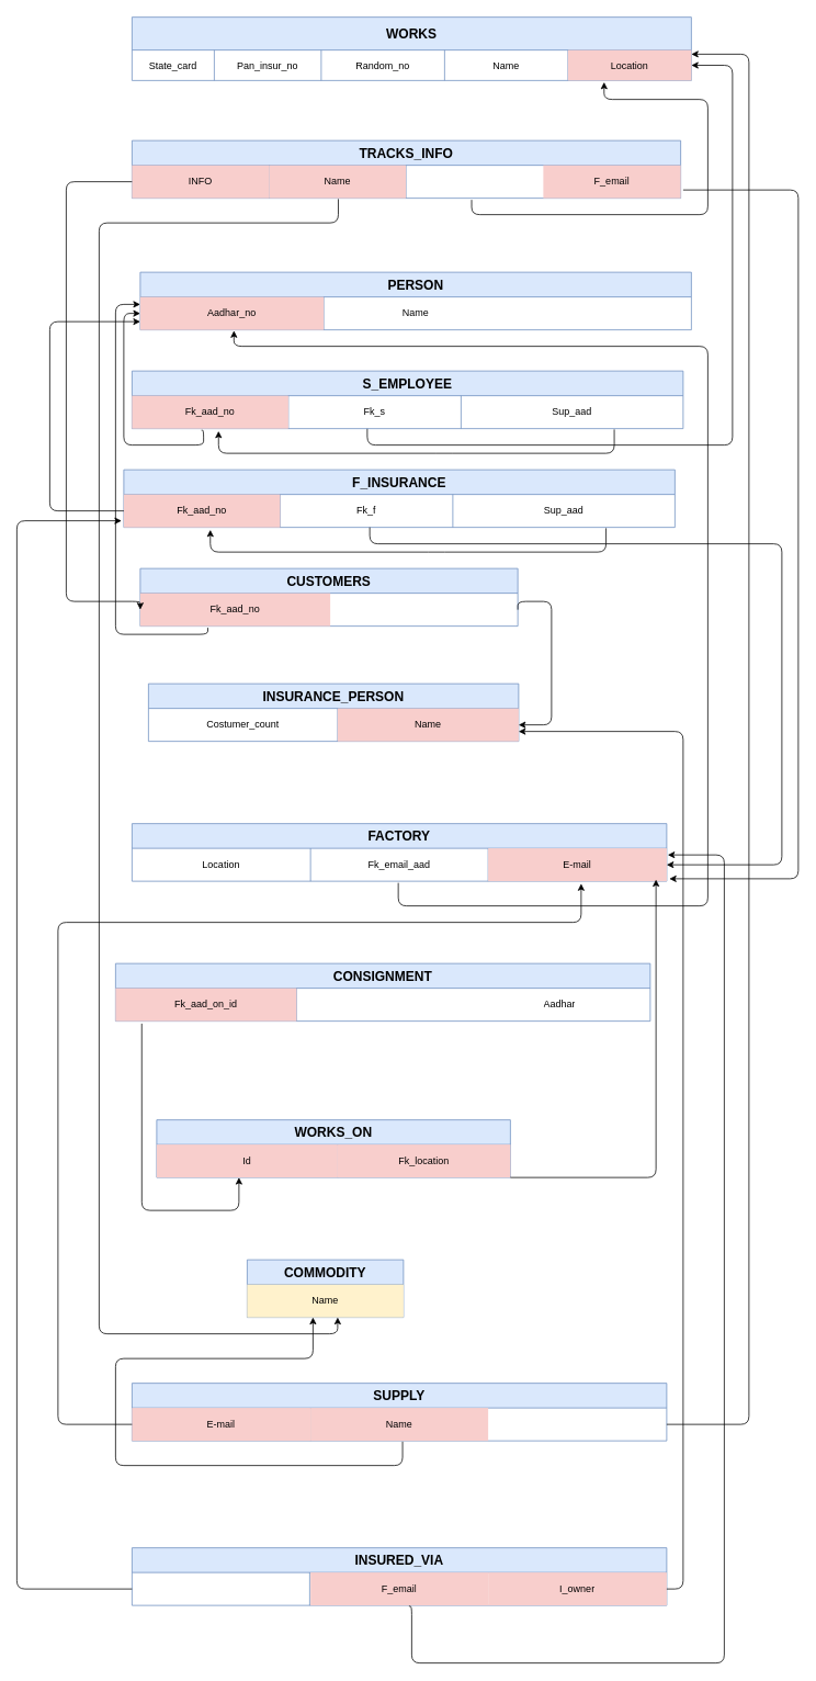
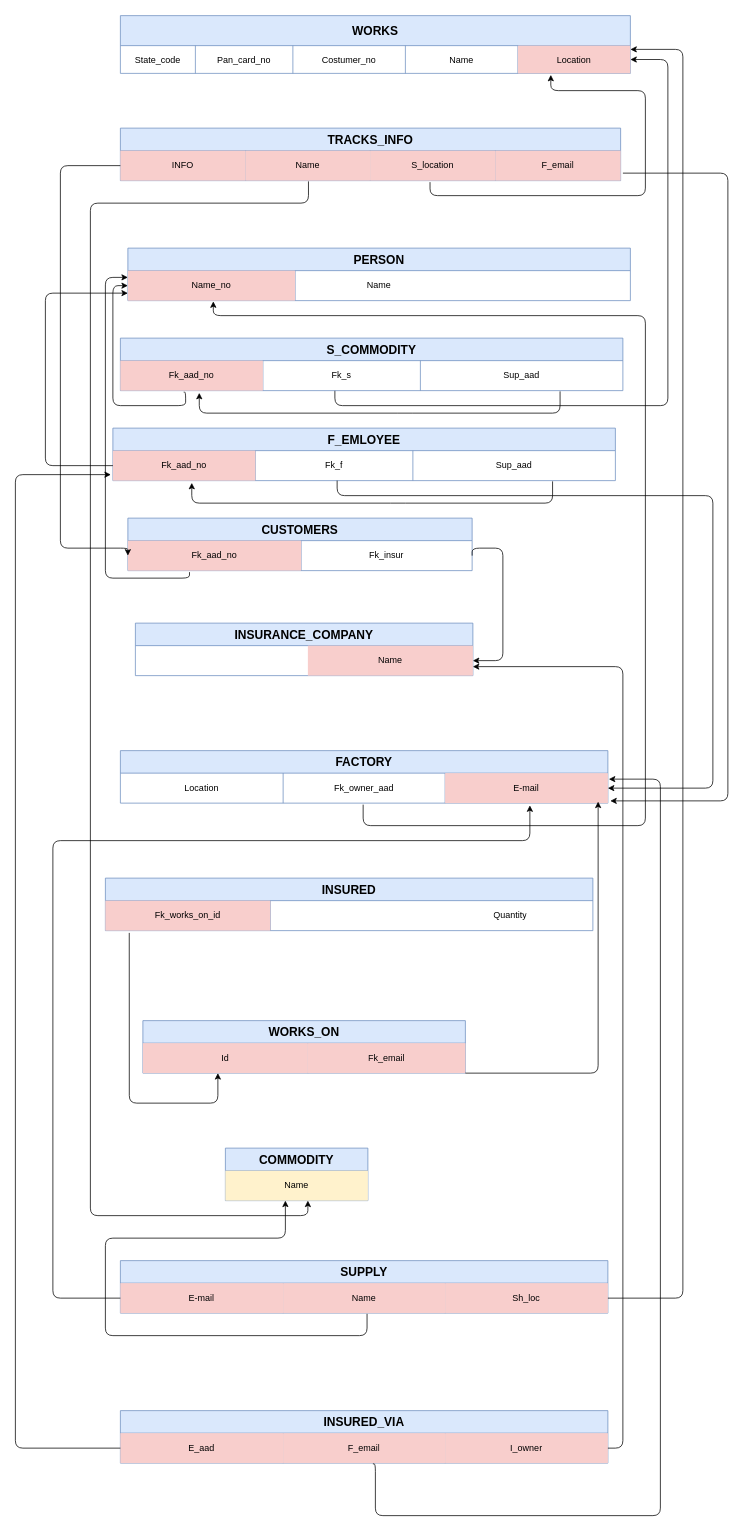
- <mxCell id="4" value="State_card" style="shape=partialRectangle;html=1;whiteSpace=wrap;connectable=0;fillColor=none;top=0;left=0;bottom=0;right=0;overflow=hidden;fontSize=12;" parent="3" vertex="1"><mxGeometry width="100" height="37" as="geometry" /></mxCell>
+ <mxCell id="4" value="State_code" style="shape=partialRectangle;html=1;whiteSpace=wrap;connectable=0;fillColor=none;top=0;left=0;bottom=0;right=0;overflow=hidden;fontSize=12;" parent="3" vertex="1"><mxGeometry width="100" height="37" as="geometry" /></mxCell>
- <mxCell id="5" value="Pan_insur_no" style="shape=partialRectangle;html=1;whiteSpace=wrap;connectable=0;fillColor=none;top=0;left=0;bottom=0;right=0;overflow=hidden;" parent="3" vertex="1"><mxGeometry x="100" width="130" height="37" as="geometry" /></mxCell>
+ <mxCell id="5" value="Pan_card_no" style="shape=partialRectangle;html=1;whiteSpace=wrap;connectable=0;fillColor=none;top=0;left=0;bottom=0;right=0;overflow=hidden;" parent="3" vertex="1"><mxGeometry x="100" width="130" height="37" as="geometry" /></mxCell>
- <mxCell id="6" value="Random_no" style="shape=partialRectangle;html=1;whiteSpace=wrap;connectable=0;fillColor=none;top=0;left=0;bottom=0;right=0;overflow=hidden;" parent="3" vertex="1"><mxGeometry x="230" width="150" height="37" as="geometry" /></mxCell>
+ <mxCell id="6" value="Costumer_no" style="shape=partialRectangle;html=1;whiteSpace=wrap;connectable=0;fillColor=none;top=0;left=0;bottom=0;right=0;overflow=hidden;" parent="3" vertex="1"><mxGeometry x="230" width="150" height="37" as="geometry" /></mxCell>
+ <mxCell id="13" value="S_location" style="shape=partialRectangle;html=1;whiteSpace=wrap;connectable=0;fillColor=#f8cecc;top=0;left=0;bottom=0;right=0;overflow=hidden;strokeColor=#b85450;" parent="10" vertex="1"><mxGeometry x="333" width="167" height="40" as="geometry" /></mxCell>
- <mxCell id="17" value="Aadhar_no" style="shape=partialRectangle;html=1;whiteSpace=wrap;connectable=0;fillColor=#f8cecc;top=0;left=0;bottom=0;right=0;overflow=hidden;strokeColor=#b85450;" parent="16" vertex="1"><mxGeometry width="223" height="40" as="geometry" /></mxCell>
+ <mxCell id="17" value="Name_no" style="shape=partialRectangle;html=1;whiteSpace=wrap;connectable=0;fillColor=#f8cecc;top=0;left=0;bottom=0;right=0;overflow=hidden;strokeColor=#b85450;" parent="16" vertex="1"><mxGeometry width="223" height="40" as="geometry" /></mxCell>
- <mxCell id="30" value="S_EMPLOYEE" style="shape=table;html=1;whiteSpace=wrap;startSize=30;container=1;collapsible=0;childLayout=tableLayout;fontStyle=1;align=center;strokeColor=#6c8ebf;fillColor=#dae8fc;fontSize=16;" parent="1" vertex="1"><mxGeometry x="160" y="450" width="670" height="70" as="geometry" /></mxCell>
+ <mxCell id="30" value="S_COMMODITY" style="shape=table;html=1;whiteSpace=wrap;startSize=30;container=1;collapsible=0;childLayout=tableLayout;fontStyle=1;align=center;strokeColor=#6c8ebf;fillColor=#dae8fc;fontSize=16;" parent="1" vertex="1"><mxGeometry x="160" y="450" width="670" height="70" as="geometry" /></mxCell>
- <mxCell id="40" value="F_INSURANCE" style="shape=table;html=1;whiteSpace=wrap;startSize=30;container=1;collapsible=0;childLayout=tableLayout;fontStyle=1;align=center;strokeColor=#6c8ebf;fillColor=#dae8fc;fontSize=16;" parent="1" vertex="1"><mxGeometry x="150" y="570" width="670" height="70" as="geometry" /></mxCell>
+ <mxCell id="40" value="F_EMLOYEE" style="shape=table;html=1;whiteSpace=wrap;startSize=30;container=1;collapsible=0;childLayout=tableLayout;fontStyle=1;align=center;strokeColor=#6c8ebf;fillColor=#dae8fc;fontSize=16;" parent="1" vertex="1"><mxGeometry x="150" y="570" width="670" height="70" as="geometry" /></mxCell>
+ <mxCell id="39" value="Fk_insur" style="shape=partialRectangle;html=1;whiteSpace=wrap;connectable=0;fillColor=none;top=0;left=0;bottom=0;right=0;overflow=hidden;" parent="37" vertex="1"><mxGeometry x="231" width="228" height="40" as="geometry" /></mxCell>
- <mxCell id="19" value="INSURANCE_PERSON" style="shape=table;html=1;whiteSpace=wrap;startSize=30;container=1;collapsible=0;childLayout=tableLayout;fontStyle=1;align=center;strokeColor=#6c8ebf;fillColor=#dae8fc;fontSize=16;" parent="1" vertex="1"><mxGeometry x="180" y="830" width="450" height="70" as="geometry" /></mxCell>
+ <mxCell id="19" value="INSURANCE_COMPANY" style="shape=table;html=1;whiteSpace=wrap;startSize=30;container=1;collapsible=0;childLayout=tableLayout;fontStyle=1;align=center;strokeColor=#6c8ebf;fillColor=#dae8fc;fontSize=16;" parent="1" vertex="1"><mxGeometry x="180" y="830" width="450" height="70" as="geometry" /></mxCell>
- <mxCell id="21" value="Costumer_count" style="shape=partialRectangle;html=1;whiteSpace=wrap;connectable=0;fillColor=none;top=0;left=0;bottom=0;right=0;overflow=hidden;" parent="20" vertex="1"><mxGeometry width="230" height="40" as="geometry" /></mxCell>
- <mxCell id="28" value="Fk_email_aad" style="shape=partialRectangle;html=1;whiteSpace=wrap;connectable=0;fillColor=none;top=0;left=0;bottom=0;right=0;overflow=hidden;" parent="26" vertex="1"><mxGeometry x="217" width="216" height="40" as="geometry" /></mxCell>
+ <mxCell id="28" value="Fk_owner_aad" style="shape=partialRectangle;html=1;whiteSpace=wrap;connectable=0;fillColor=none;top=0;left=0;bottom=0;right=0;overflow=hidden;" parent="26" vertex="1"><mxGeometry x="217" width="216" height="40" as="geometry" /></mxCell>
- <mxCell id="56" value="CONSIGNMENT" style="shape=table;html=1;whiteSpace=wrap;startSize=30;container=1;collapsible=0;childLayout=tableLayout;fontStyle=1;align=center;strokeColor=#6c8ebf;fillColor=#dae8fc;fontSize=16;" parent="1" vertex="1"><mxGeometry x="140" y="1170" width="650" height="70" as="geometry" /></mxCell>
+ <mxCell id="56" value="INSURED" style="shape=table;html=1;whiteSpace=wrap;startSize=30;container=1;collapsible=0;childLayout=tableLayout;fontStyle=1;align=center;strokeColor=#6c8ebf;fillColor=#dae8fc;fontSize=16;" parent="1" vertex="1"><mxGeometry x="140" y="1170" width="650" height="70" as="geometry" /></mxCell>
- <mxCell id="58" value="Fk_aad_on_id" style="shape=partialRectangle;html=1;whiteSpace=wrap;connectable=0;fillColor=#f8cecc;top=0;left=0;bottom=0;right=0;overflow=hidden;strokeColor=#b85450;" parent="57" vertex="1"><mxGeometry width="220" height="40" as="geometry" /></mxCell>
+ <mxCell id="58" value="Fk_works_on_id" style="shape=partialRectangle;html=1;whiteSpace=wrap;connectable=0;fillColor=#f8cecc;top=0;left=0;bottom=0;right=0;overflow=hidden;strokeColor=#b85450;" parent="57" vertex="1"><mxGeometry width="220" height="40" as="geometry" /></mxCell>
- <mxCell id="59" value="Aadhar" style="shape=partialRectangle;html=1;whiteSpace=wrap;connectable=0;fillColor=none;top=0;left=0;bottom=0;right=0;overflow=hidden;" parent="57" vertex="1"><mxGeometry x="430" width="220" height="40" as="geometry" /></mxCell>
+ <mxCell id="59" value="Quantity" style="shape=partialRectangle;html=1;whiteSpace=wrap;connectable=0;fillColor=none;top=0;left=0;bottom=0;right=0;overflow=hidden;" parent="57" vertex="1"><mxGeometry x="430" width="220" height="40" as="geometry" /></mxCell>
- <mxCell id="63" value="Fk_location" style="shape=partialRectangle;html=1;whiteSpace=wrap;connectable=0;fillColor=#f8cecc;top=0;left=0;bottom=0;right=0;overflow=hidden;strokeColor=#b85450;" parent="61" vertex="1"><mxGeometry x="220" width="210" height="40" as="geometry" /></mxCell>
+ <mxCell id="63" value="Fk_email" style="shape=partialRectangle;html=1;whiteSpace=wrap;connectable=0;fillColor=#f8cecc;top=0;left=0;bottom=0;right=0;overflow=hidden;strokeColor=#b85450;" parent="61" vertex="1"><mxGeometry x="220" width="210" height="40" as="geometry" /></mxCell>
+ <mxCell id="55" value="Sh_loc" style="shape=partialRectangle;html=1;whiteSpace=wrap;connectable=0;fillColor=#f8cecc;top=0;left=0;bottom=0;right=0;overflow=hidden;strokeColor=#b85450;" parent="52" vertex="1"><mxGeometry x="433" width="217" height="40" as="geometry" /></mxCell>
+ <mxCell id="48" value="E_aad" style="shape=partialRectangle;html=1;whiteSpace=wrap;connectable=0;fillColor=#f8cecc;top=0;left=0;bottom=0;right=0;overflow=hidden;strokeColor=#b85450;" parent="47" vertex="1"><mxGeometry width="217" height="40" as="geometry" /></mxCell>
